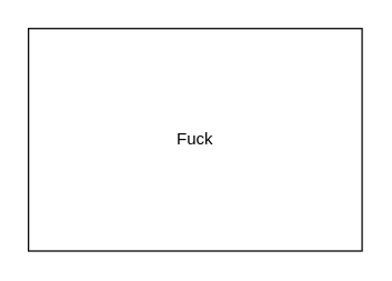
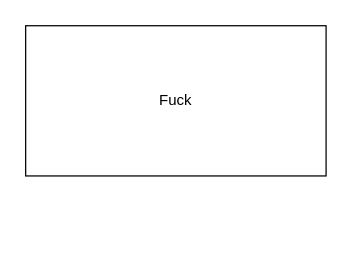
- <mxCell id="2" value="Fuck" style="rounded=0;whiteSpace=wrap;html=1;" vertex="1" parent="1"><mxGeometry x="20" y="20" width="240" height="160" as="geometry" /></mxCell>
+ <mxCell id="2" value="Fuck" style="rounded=0;whiteSpace=wrap;html=1;" vertex="1" parent="1"><mxGeometry x="20" y="20" width="240" height="120" as="geometry" /></mxCell>
